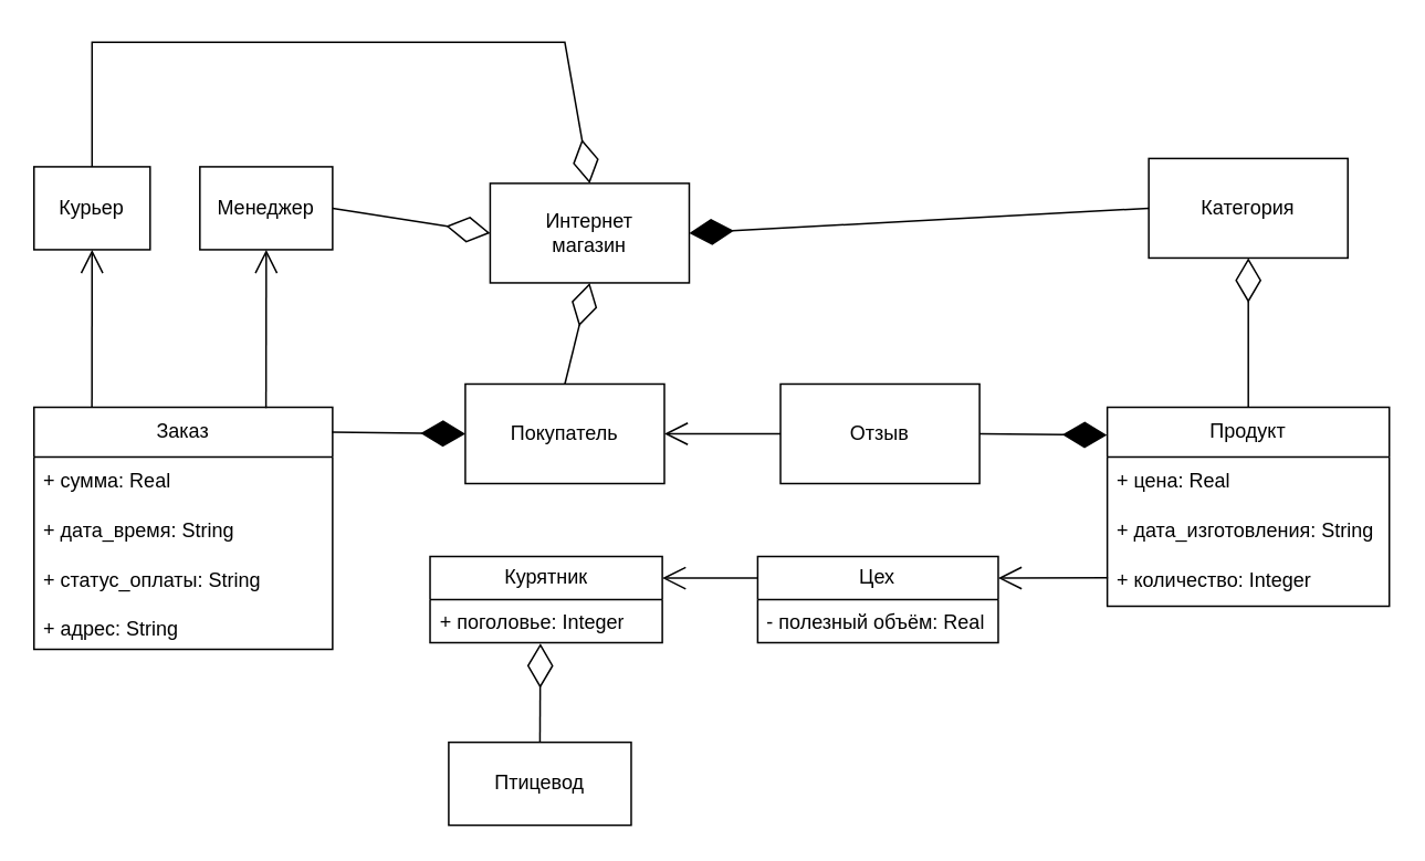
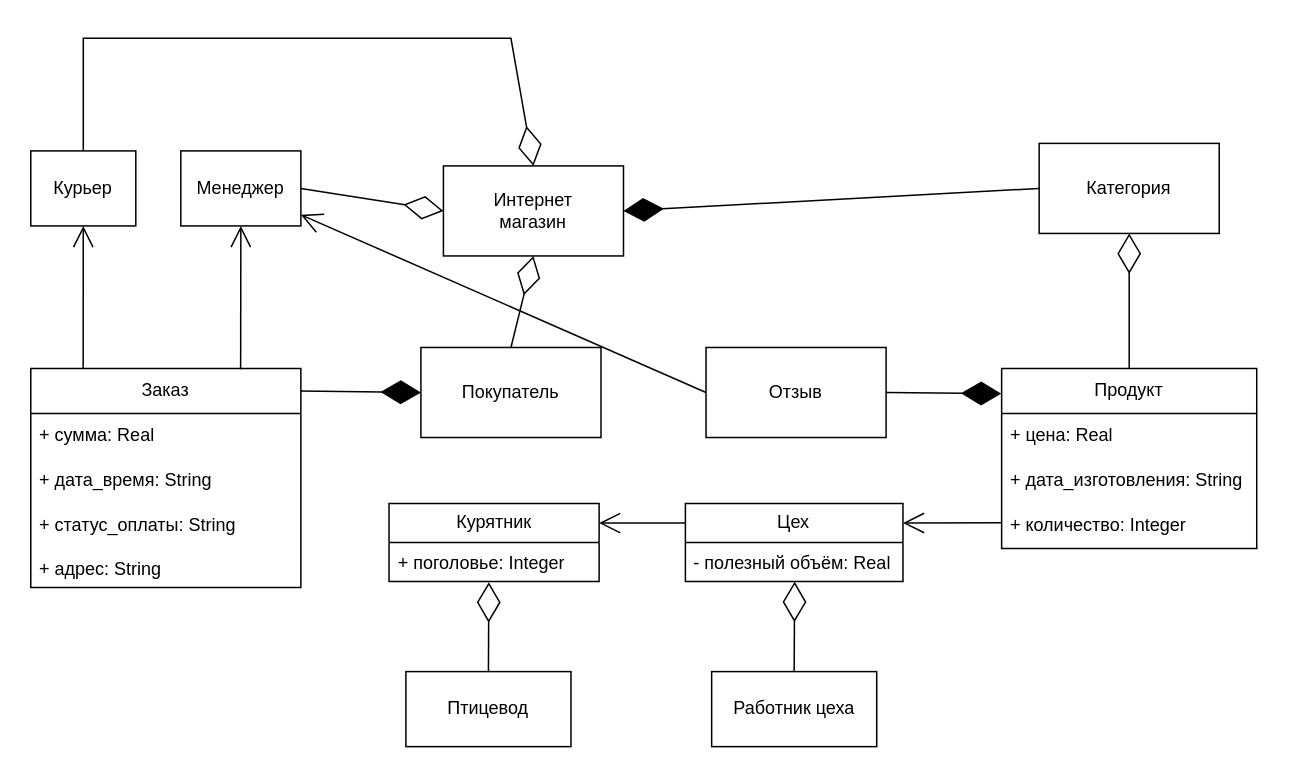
- <mxCell id="18" value="" style="endArrow=open;endFill=1;endSize=12;html=1;rounded=0;exitX=0;exitY=0.5;exitDx=0;exitDy=0;entryX=1;entryY=0.5;entryDx=0;entryDy=0;" edge="1" parent="1" source="4" target="14"><mxGeometry width="160" relative="1" as="geometry"><mxPoint x="540" y="360" as="sourcePoint" /><mxPoint x="700" y="360" as="targetPoint" /></mxGeometry></mxCell>
+ <mxCell id="18" value="" style="endArrow=open;endFill=1;endSize=12;html=1;rounded=0;exitX=0;exitY=0.5;exitDx=0;exitDy=0;" edge="1" parent="1" source="4" target="25"><mxGeometry width="160" relative="1" as="geometry"><mxPoint x="540" y="360" as="sourcePoint" /><mxPoint x="700" y="360" as="targetPoint" /></mxGeometry></mxCell>
+ <mxCell id="35" value="" style="endArrow=diamondThin;endFill=0;endSize=24;html=1;rounded=0;exitX=0.5;exitY=0;exitDx=0;exitDy=0;entryX=0.502;entryY=1.004;entryDx=0;entryDy=0;entryPerimeter=0;" edge="1" parent="1" source="21" target="23"><mxGeometry width="160" relative="1" as="geometry"><mxPoint x="455" y="446" as="sourcePoint" /><mxPoint x="505" y="400" as="targetPoint" /><Array as="points" /></mxGeometry></mxCell>
+ <mxCell id="21" value="Работник цеха" style="html=1;whiteSpace=wrap;" vertex="1" parent="1"><mxGeometry x="473.75" y="442" width="110" height="50" as="geometry" /></mxCell>
